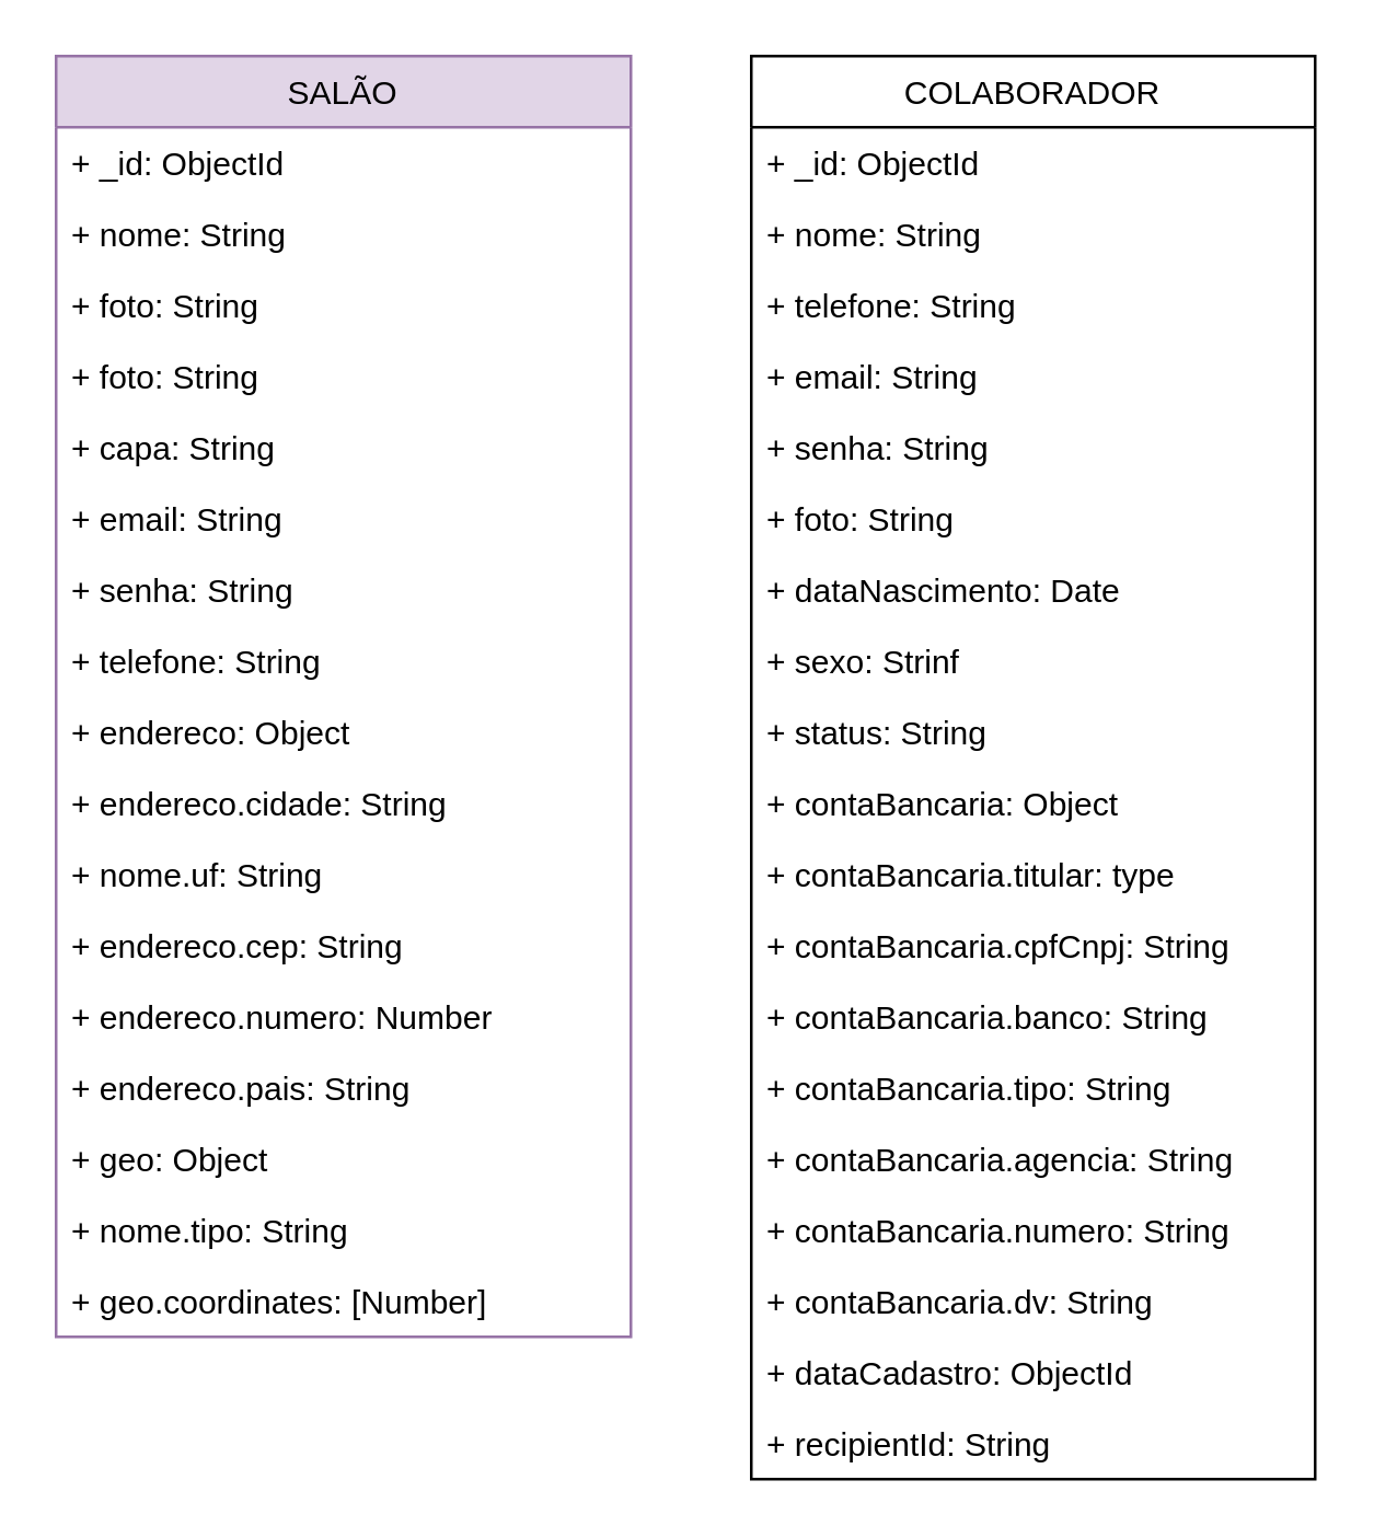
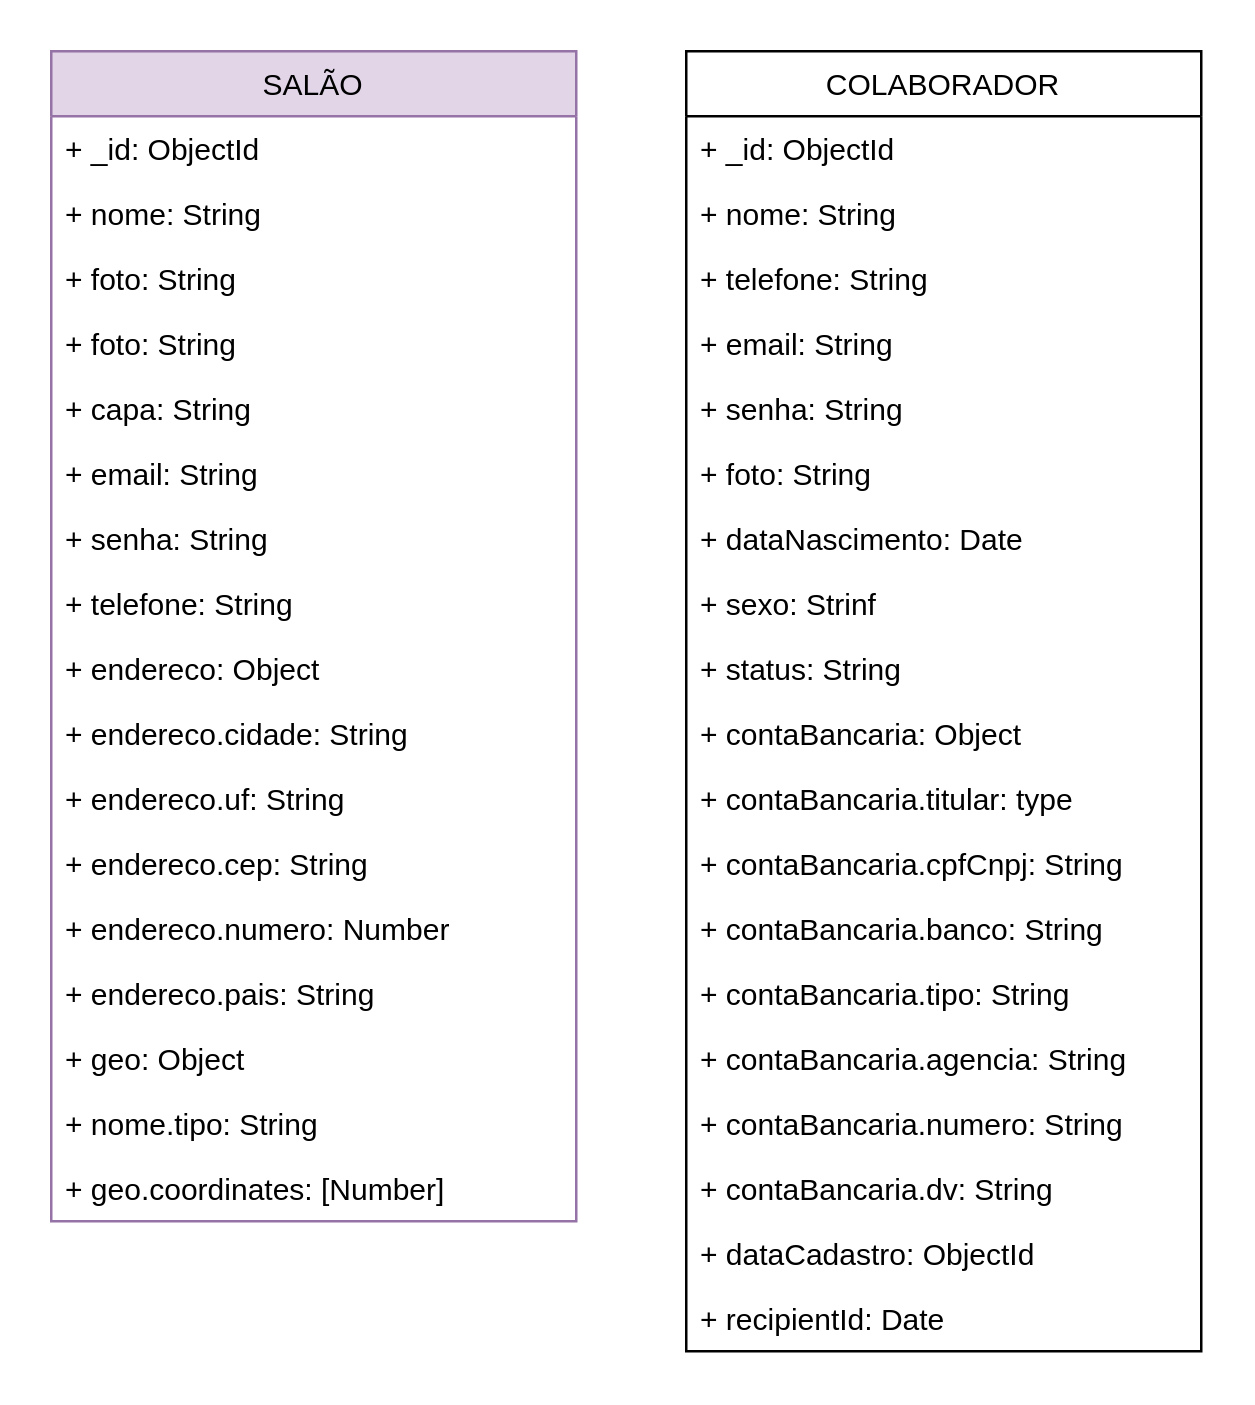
- <mxCell id="13" value="+ nome.uf: String&#10;" style="text;strokeColor=none;fillColor=none;align=left;verticalAlign=top;spacingLeft=4;spacingRight=4;overflow=hidden;rotatable=0;points=[[0,0.5],[1,0.5]];portConstraint=eastwest;" vertex="1" parent="2"><mxGeometry y="286" width="210" height="26" as="geometry" /></mxCell>
+ <mxCell id="13" value="+ endereco.uf: String&#10;" style="text;strokeColor=none;fillColor=none;align=left;verticalAlign=top;spacingLeft=4;spacingRight=4;overflow=hidden;rotatable=0;points=[[0,0.5],[1,0.5]];portConstraint=eastwest;" vertex="1" parent="2"><mxGeometry y="286" width="210" height="26" as="geometry" /></mxCell>
- <mxCell id="39" value="+ recipientId: String" style="text;strokeColor=none;fillColor=none;align=left;verticalAlign=top;spacingLeft=4;spacingRight=4;overflow=hidden;rotatable=0;points=[[0,0.5],[1,0.5]];portConstraint=eastwest;" vertex="1" parent="20"><mxGeometry y="494" width="206" height="26" as="geometry" /></mxCell>
+ <mxCell id="39" value="+ recipientId: Date" style="text;strokeColor=none;fillColor=none;align=left;verticalAlign=top;spacingLeft=4;spacingRight=4;overflow=hidden;rotatable=0;points=[[0,0.5],[1,0.5]];portConstraint=eastwest;" vertex="1" parent="20"><mxGeometry y="494" width="206" height="26" as="geometry" /></mxCell>
